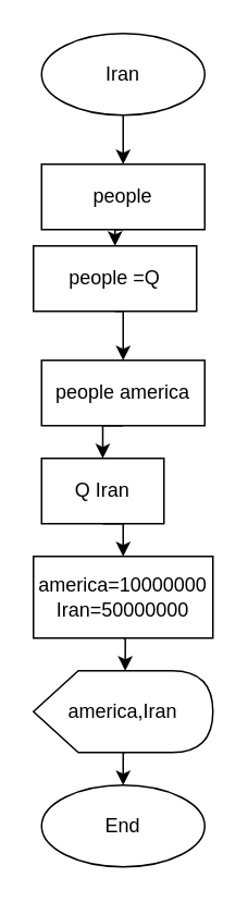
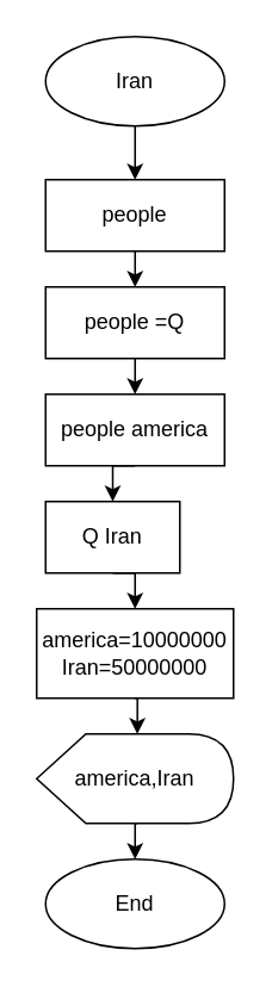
- <mxCell id="7" value="people =Q" style="rounded=0;whiteSpace=wrap;html=1;" vertex="1" parent="1"><mxGeometry x="20" y="150" width="100" height="40" as="geometry" /></mxCell>
+ <mxCell id="7" value="people =Q" style="rounded=0;whiteSpace=wrap;html=1;" vertex="1" parent="1"><mxGeometry x="25" y="160" width="100" height="40" as="geometry" /></mxCell>
